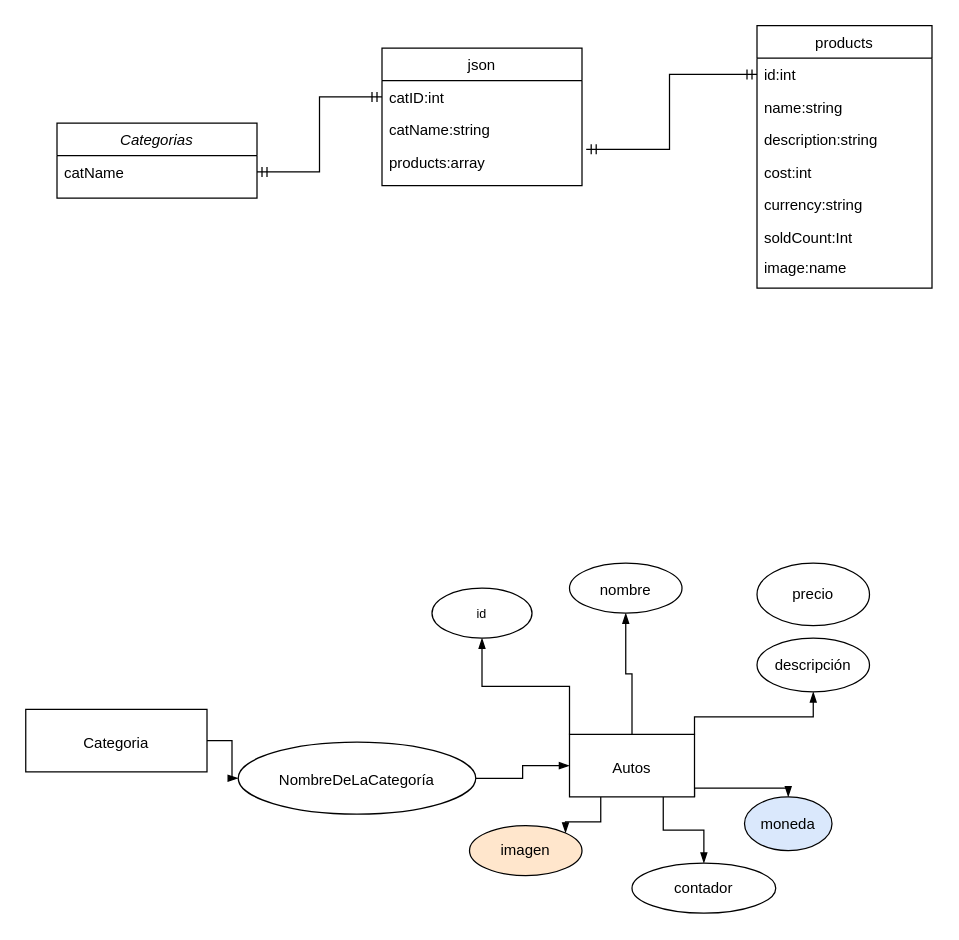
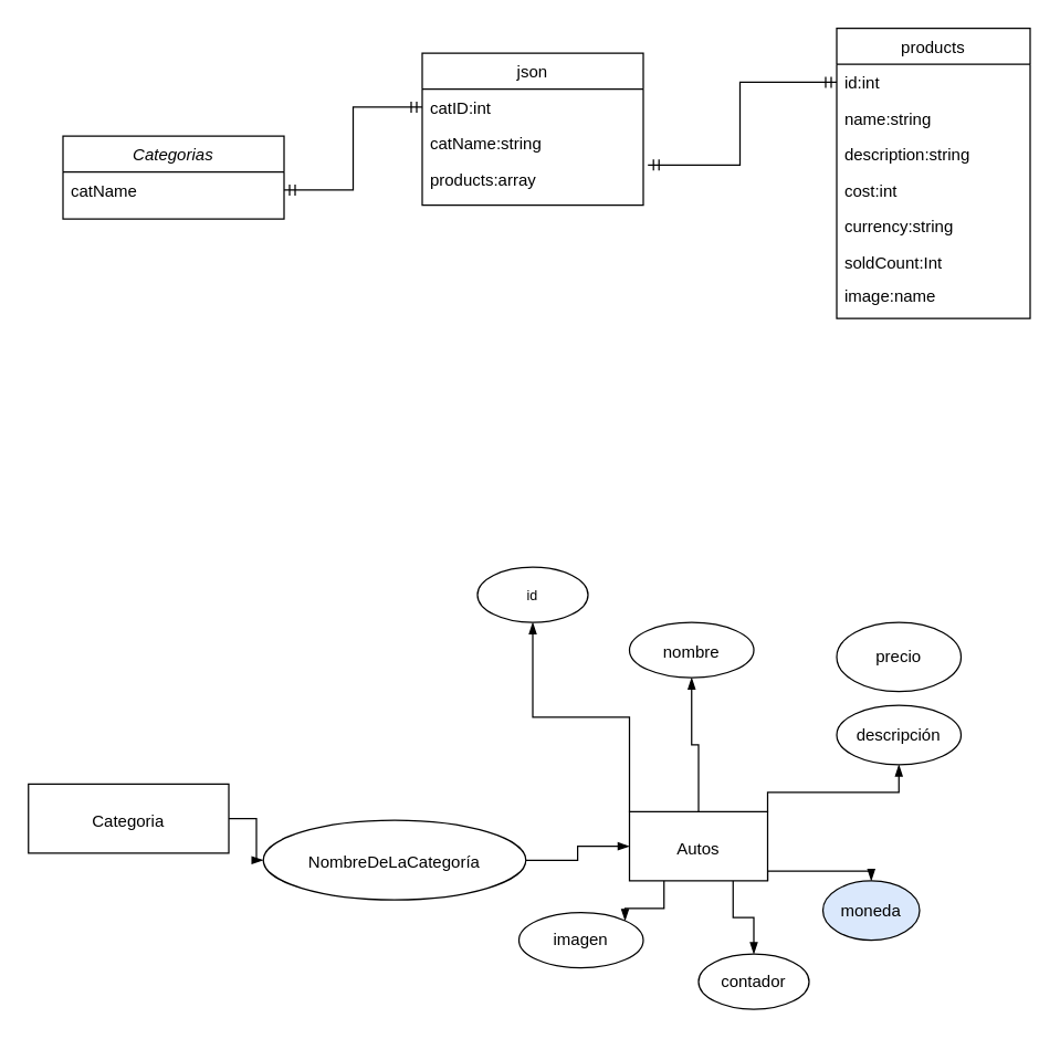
- <mxCell id="32" value="&lt;font size=&quot;1&quot;&gt;id&lt;/font&gt;" style="ellipse;whiteSpace=wrap;html=1;fontSize=12;" vertex="1" parent="1"><mxGeometry x="345" y="470" width="80" height="40" as="geometry" /></mxCell>
+ <mxCell id="32" value="&lt;font size=&quot;1&quot;&gt;id&lt;/font&gt;" style="ellipse;whiteSpace=wrap;html=1;fontSize=12;" vertex="1" parent="1"><mxGeometry x="345" y="410" width="80" height="40" as="geometry" /></mxCell>
- <mxCell id="36" value="imagen" style="ellipse;whiteSpace=wrap;html=1;fontSize=12;fillColor=#ffe6cc;" vertex="1" parent="1"><mxGeometry x="375" y="660" width="90" height="40" as="geometry" /></mxCell>
+ <mxCell id="36" value="imagen" style="ellipse;whiteSpace=wrap;html=1;fontSize=12;" vertex="1" parent="1"><mxGeometry x="375" y="660" width="90" height="40" as="geometry" /></mxCell>
- <mxCell id="37" value="contador" style="ellipse;whiteSpace=wrap;html=1;fontSize=12;" vertex="1" parent="1"><mxGeometry x="505" y="690" width="115" height="40" as="geometry" /></mxCell>
+ <mxCell id="37" value="contador" style="ellipse;whiteSpace=wrap;html=1;fontSize=12;" vertex="1" parent="1"><mxGeometry x="505" y="690" width="80" height="40" as="geometry" /></mxCell>
